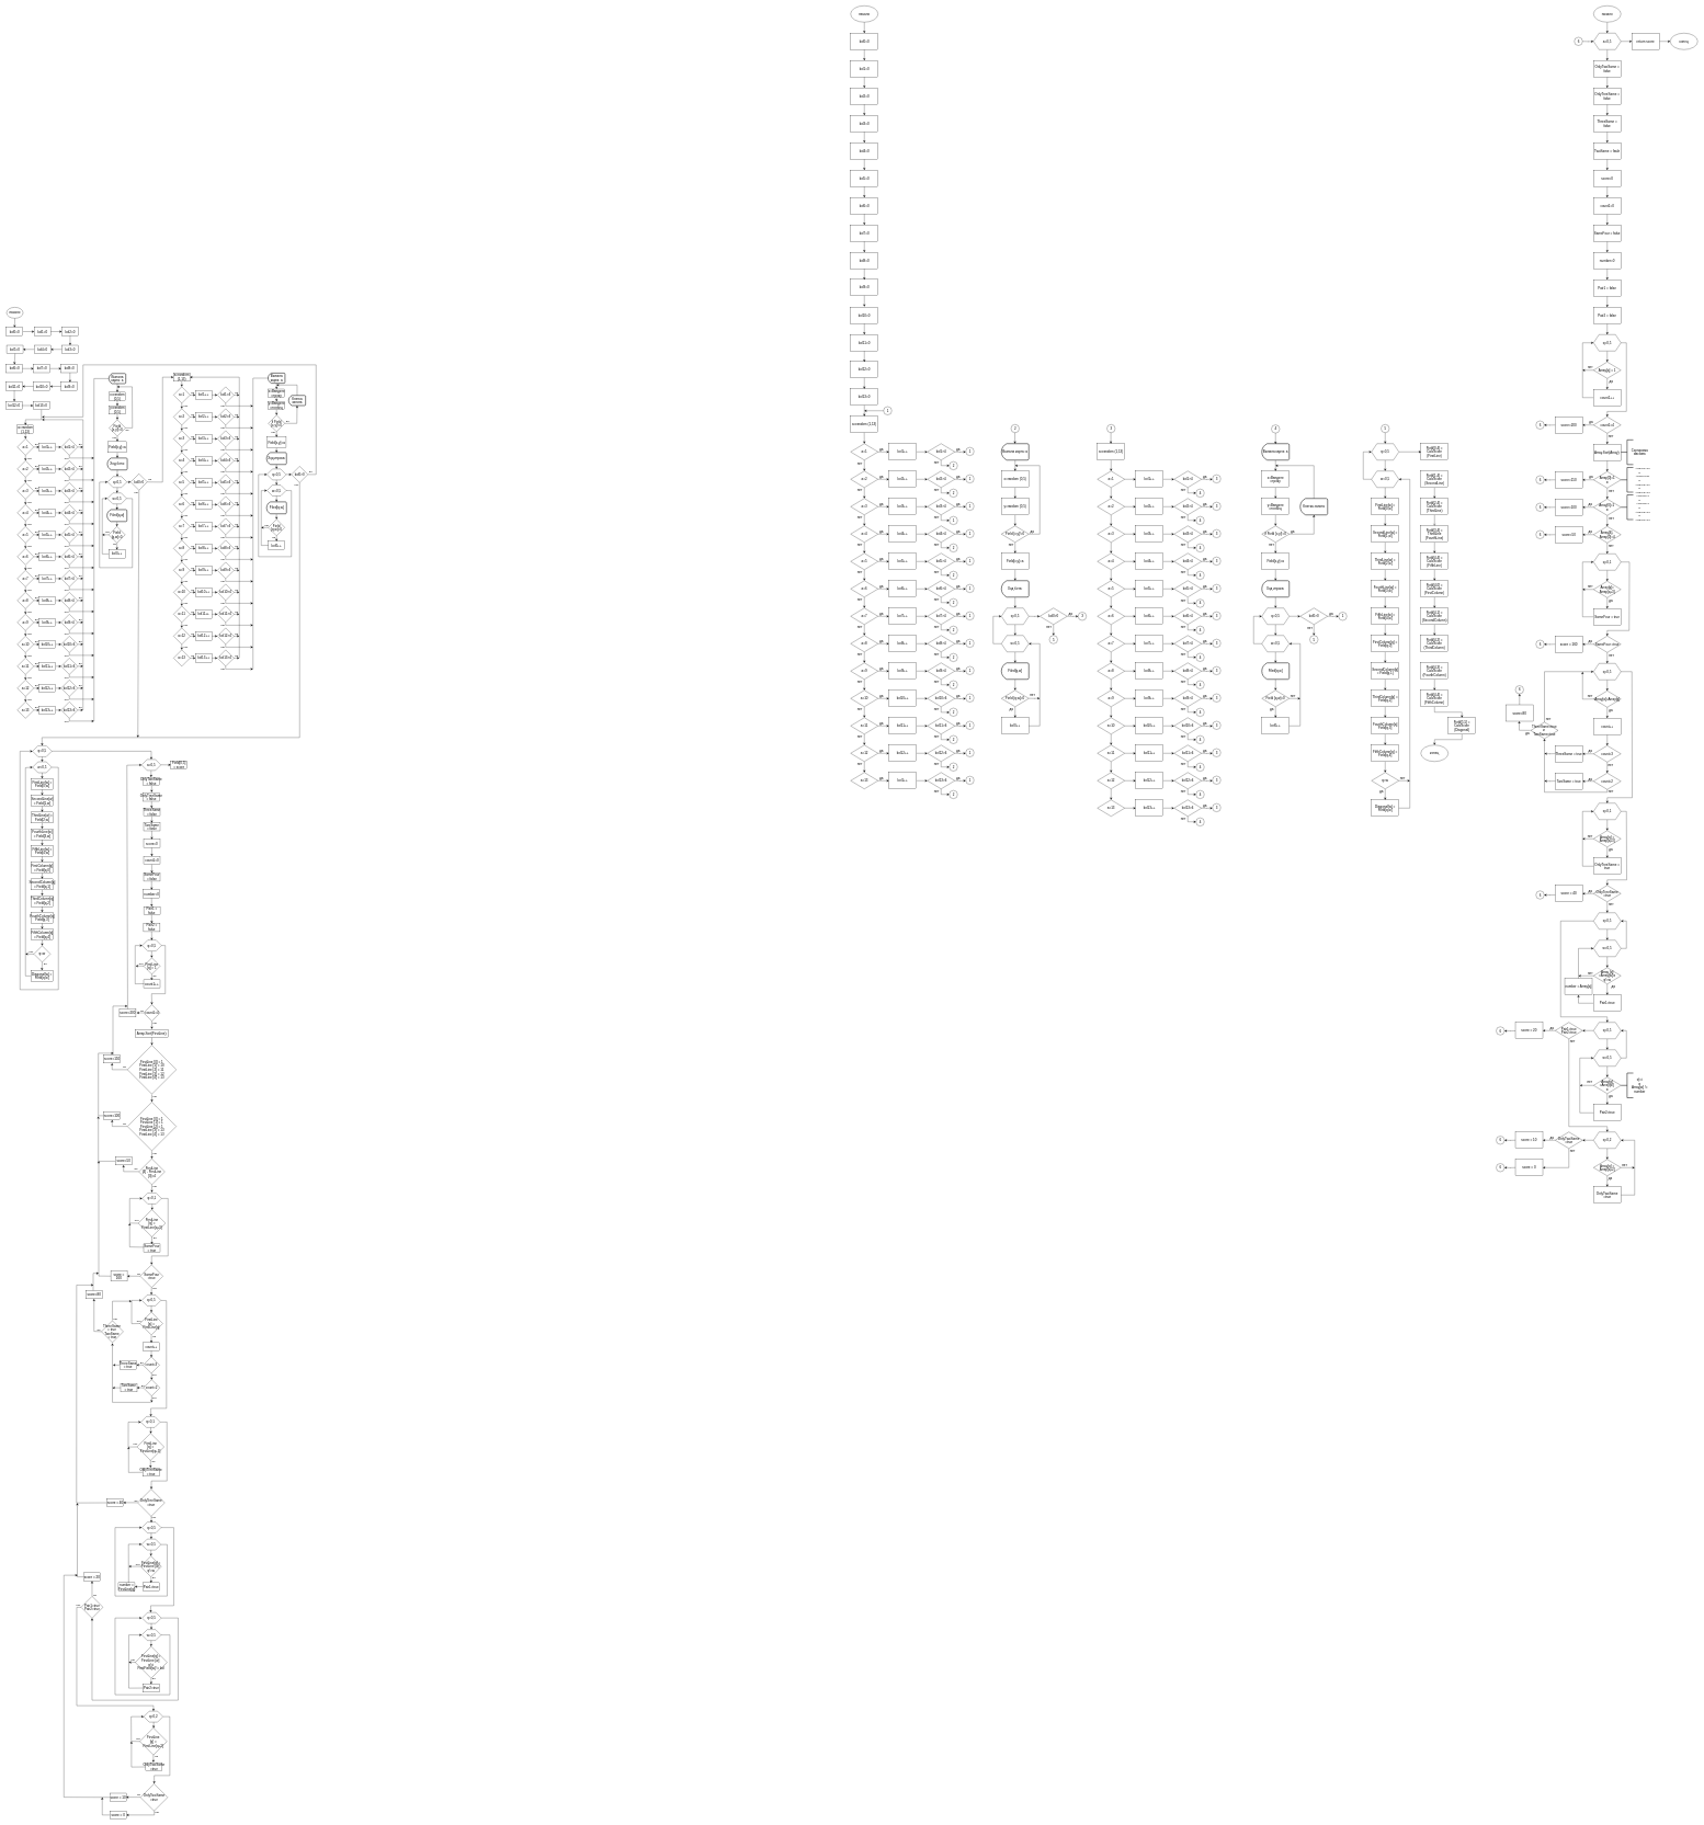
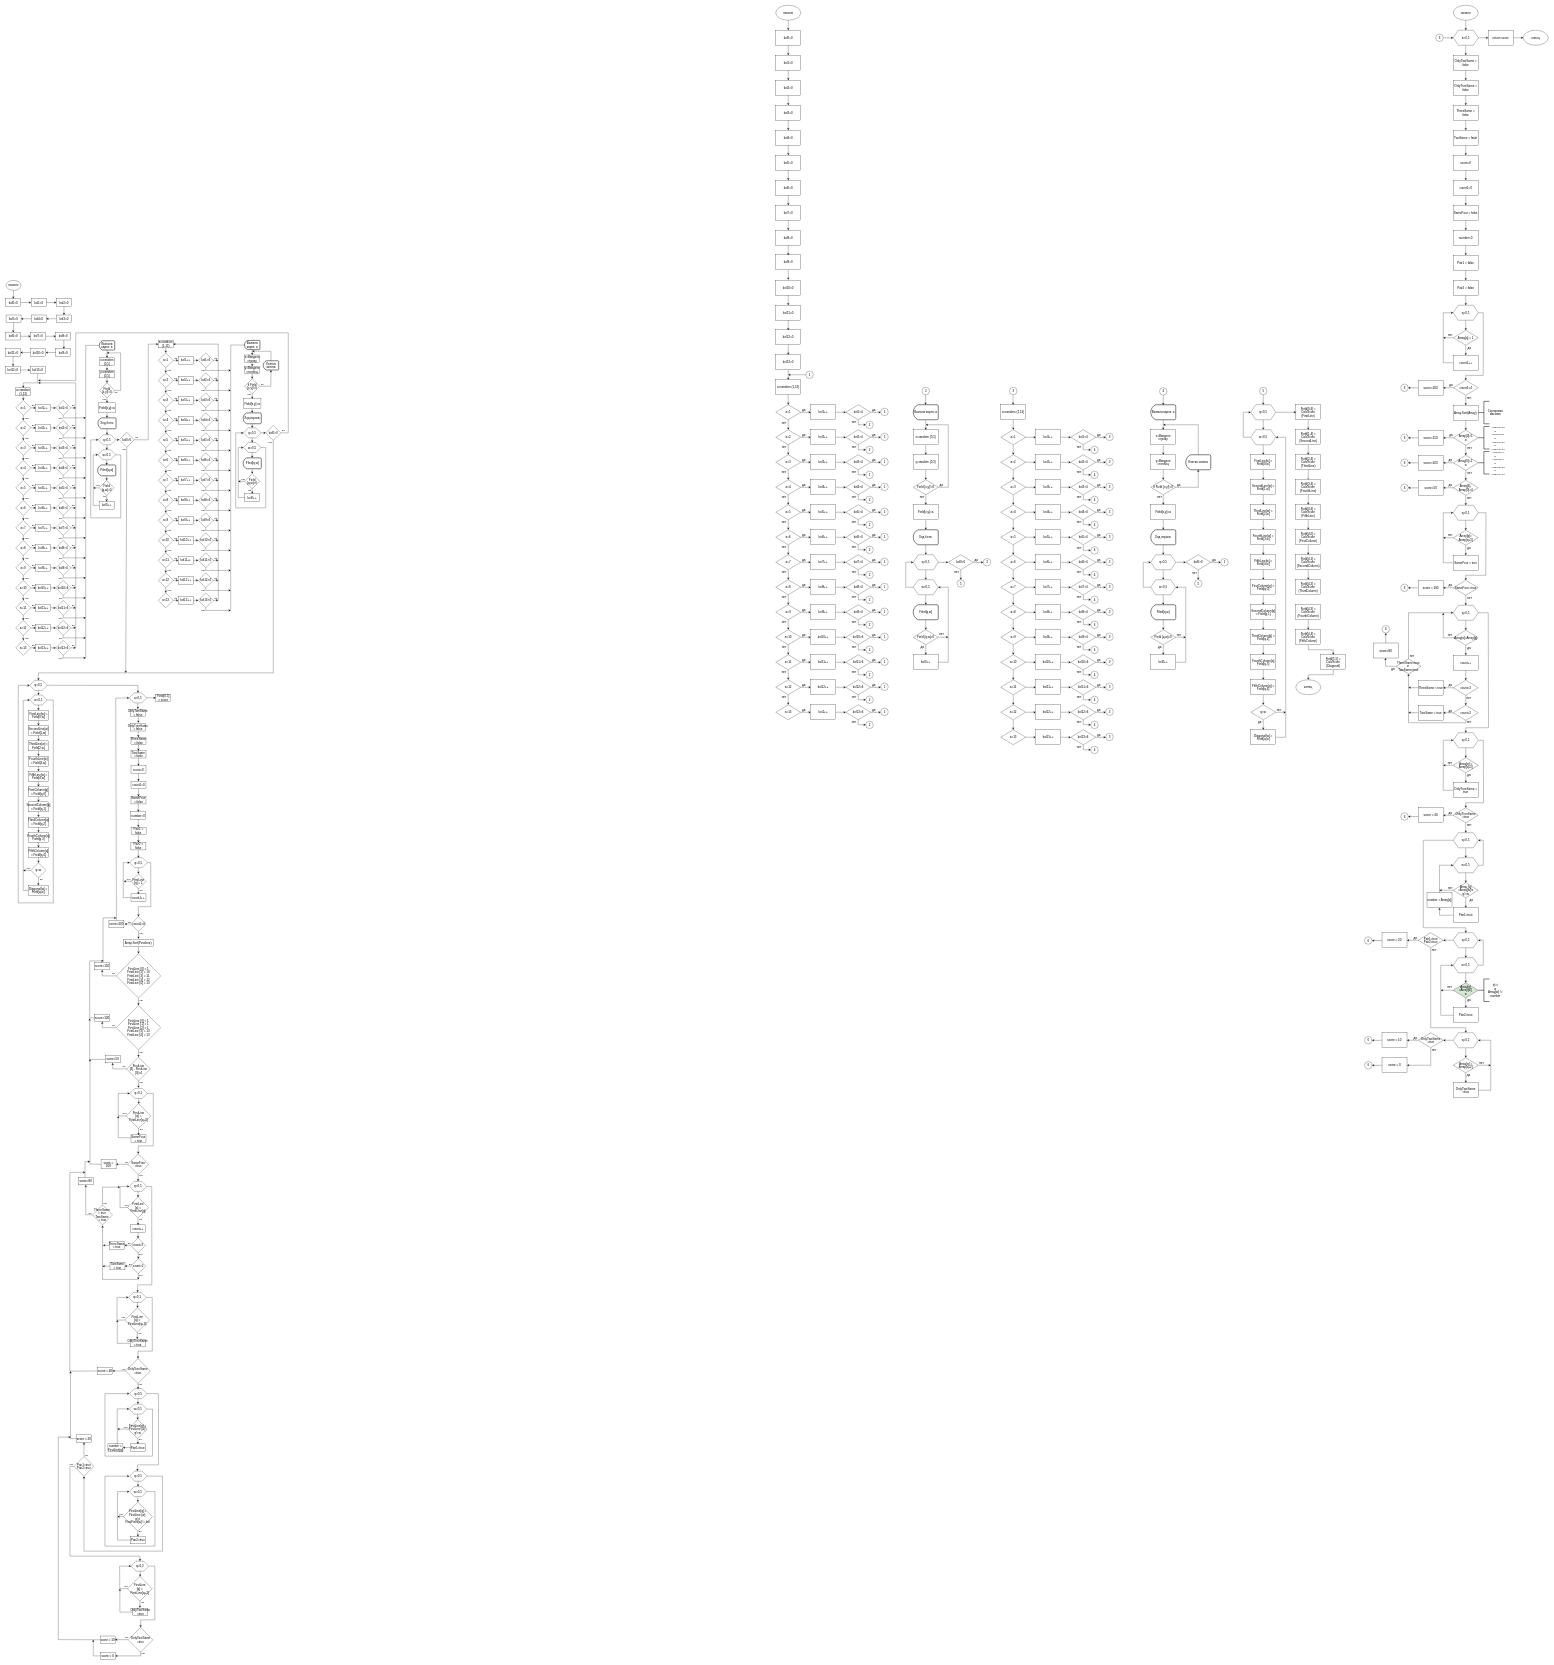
+ <mxCell id="1079" value="" style="edgeStyle=orthogonalEdgeStyle;rounded=0;orthogonalLoop=1;jettySize=auto;html=1;" parent="1" source="1080" target="1083" edge="1"><mxGeometry relative="1" as="geometry" /></mxCell>
- <mxCell id="1087" value="Field[3,4] = ThirdLine (FourthLine)" style="rounded=0;whiteSpace=wrap;html=1;" parent="1" vertex="1"><mxGeometry x="5182.05" y="1918.5" width="100" height="60" as="geometry" /></mxCell>
+ <mxCell id="1087" value="Field[3,4] = CalcScore (FourthLine)" style="rounded=0;whiteSpace=wrap;html=1;" parent="1" vertex="1"><mxGeometry x="5182.05" y="1918.5" width="100" height="60" as="geometry" /></mxCell>
- <mxCell id="785" value="Array[q] =Array[w]&amp;nbsp;&lt;div&gt;и&lt;/div&gt;" style="rhombus;whiteSpace=wrap;html=1;" parent="1" vertex="1"><mxGeometry x="5812.05" y="3930.5" width="100" height="60" as="geometry" /></mxCell>
+ <mxCell id="785" value="Array[q] =Array[w]&amp;nbsp;&lt;div&gt;и&lt;/div&gt;" style="rhombus;whiteSpace=wrap;html=1;fillColor=#d5e8d4;" parent="1" vertex="1"><mxGeometry x="5812.05" y="3930.5" width="100" height="60" as="geometry" /></mxCell>
